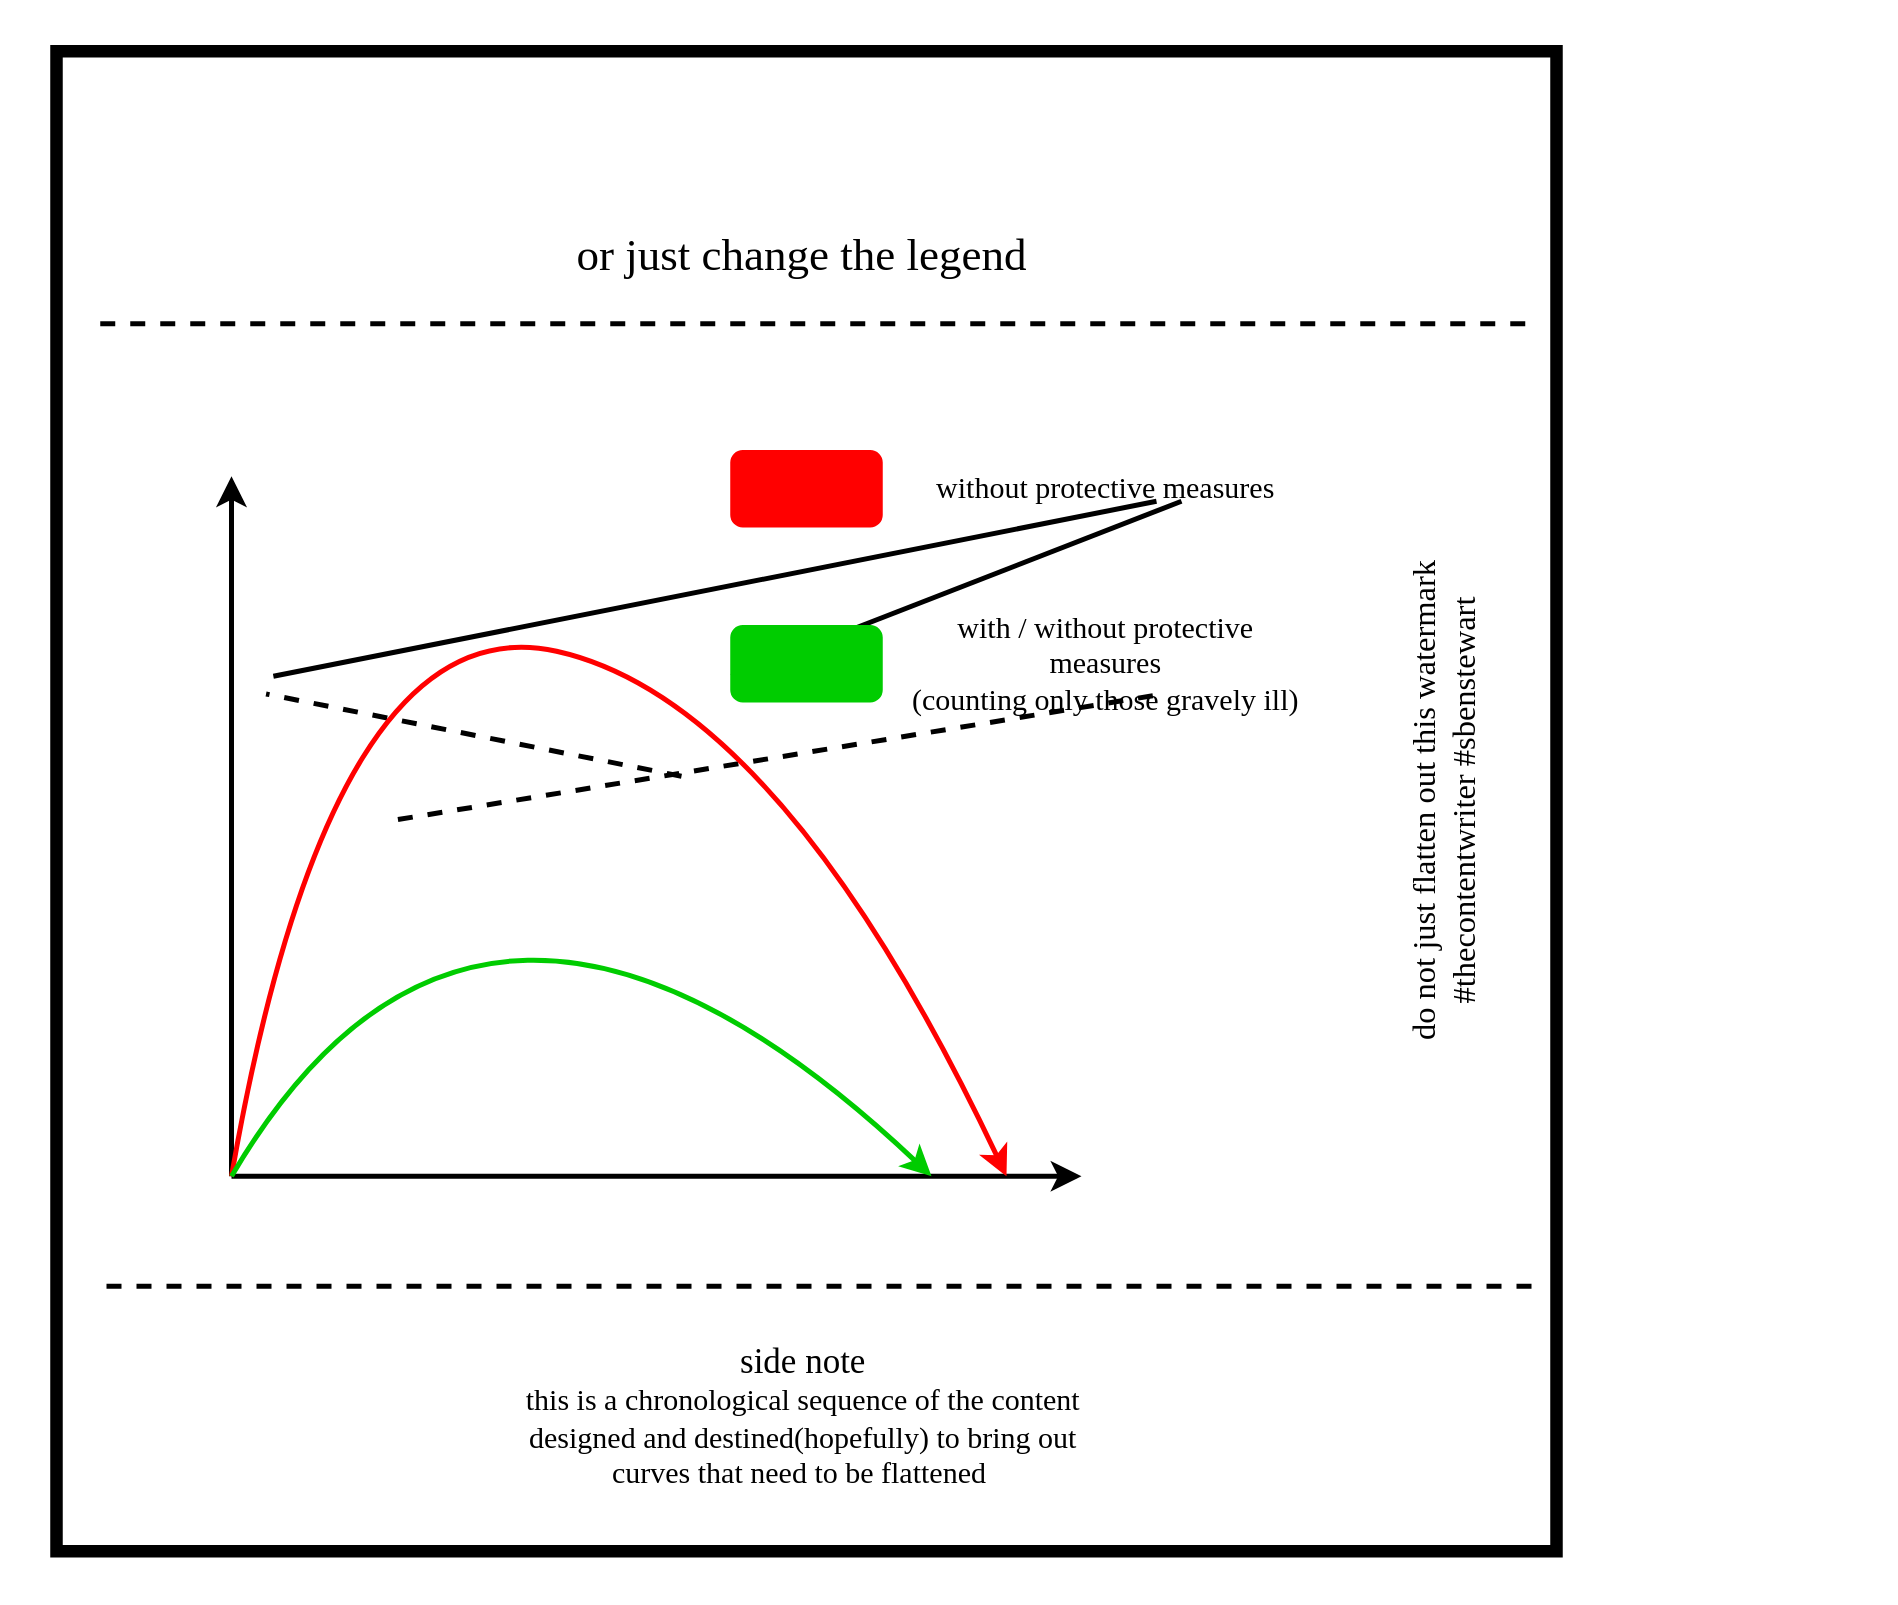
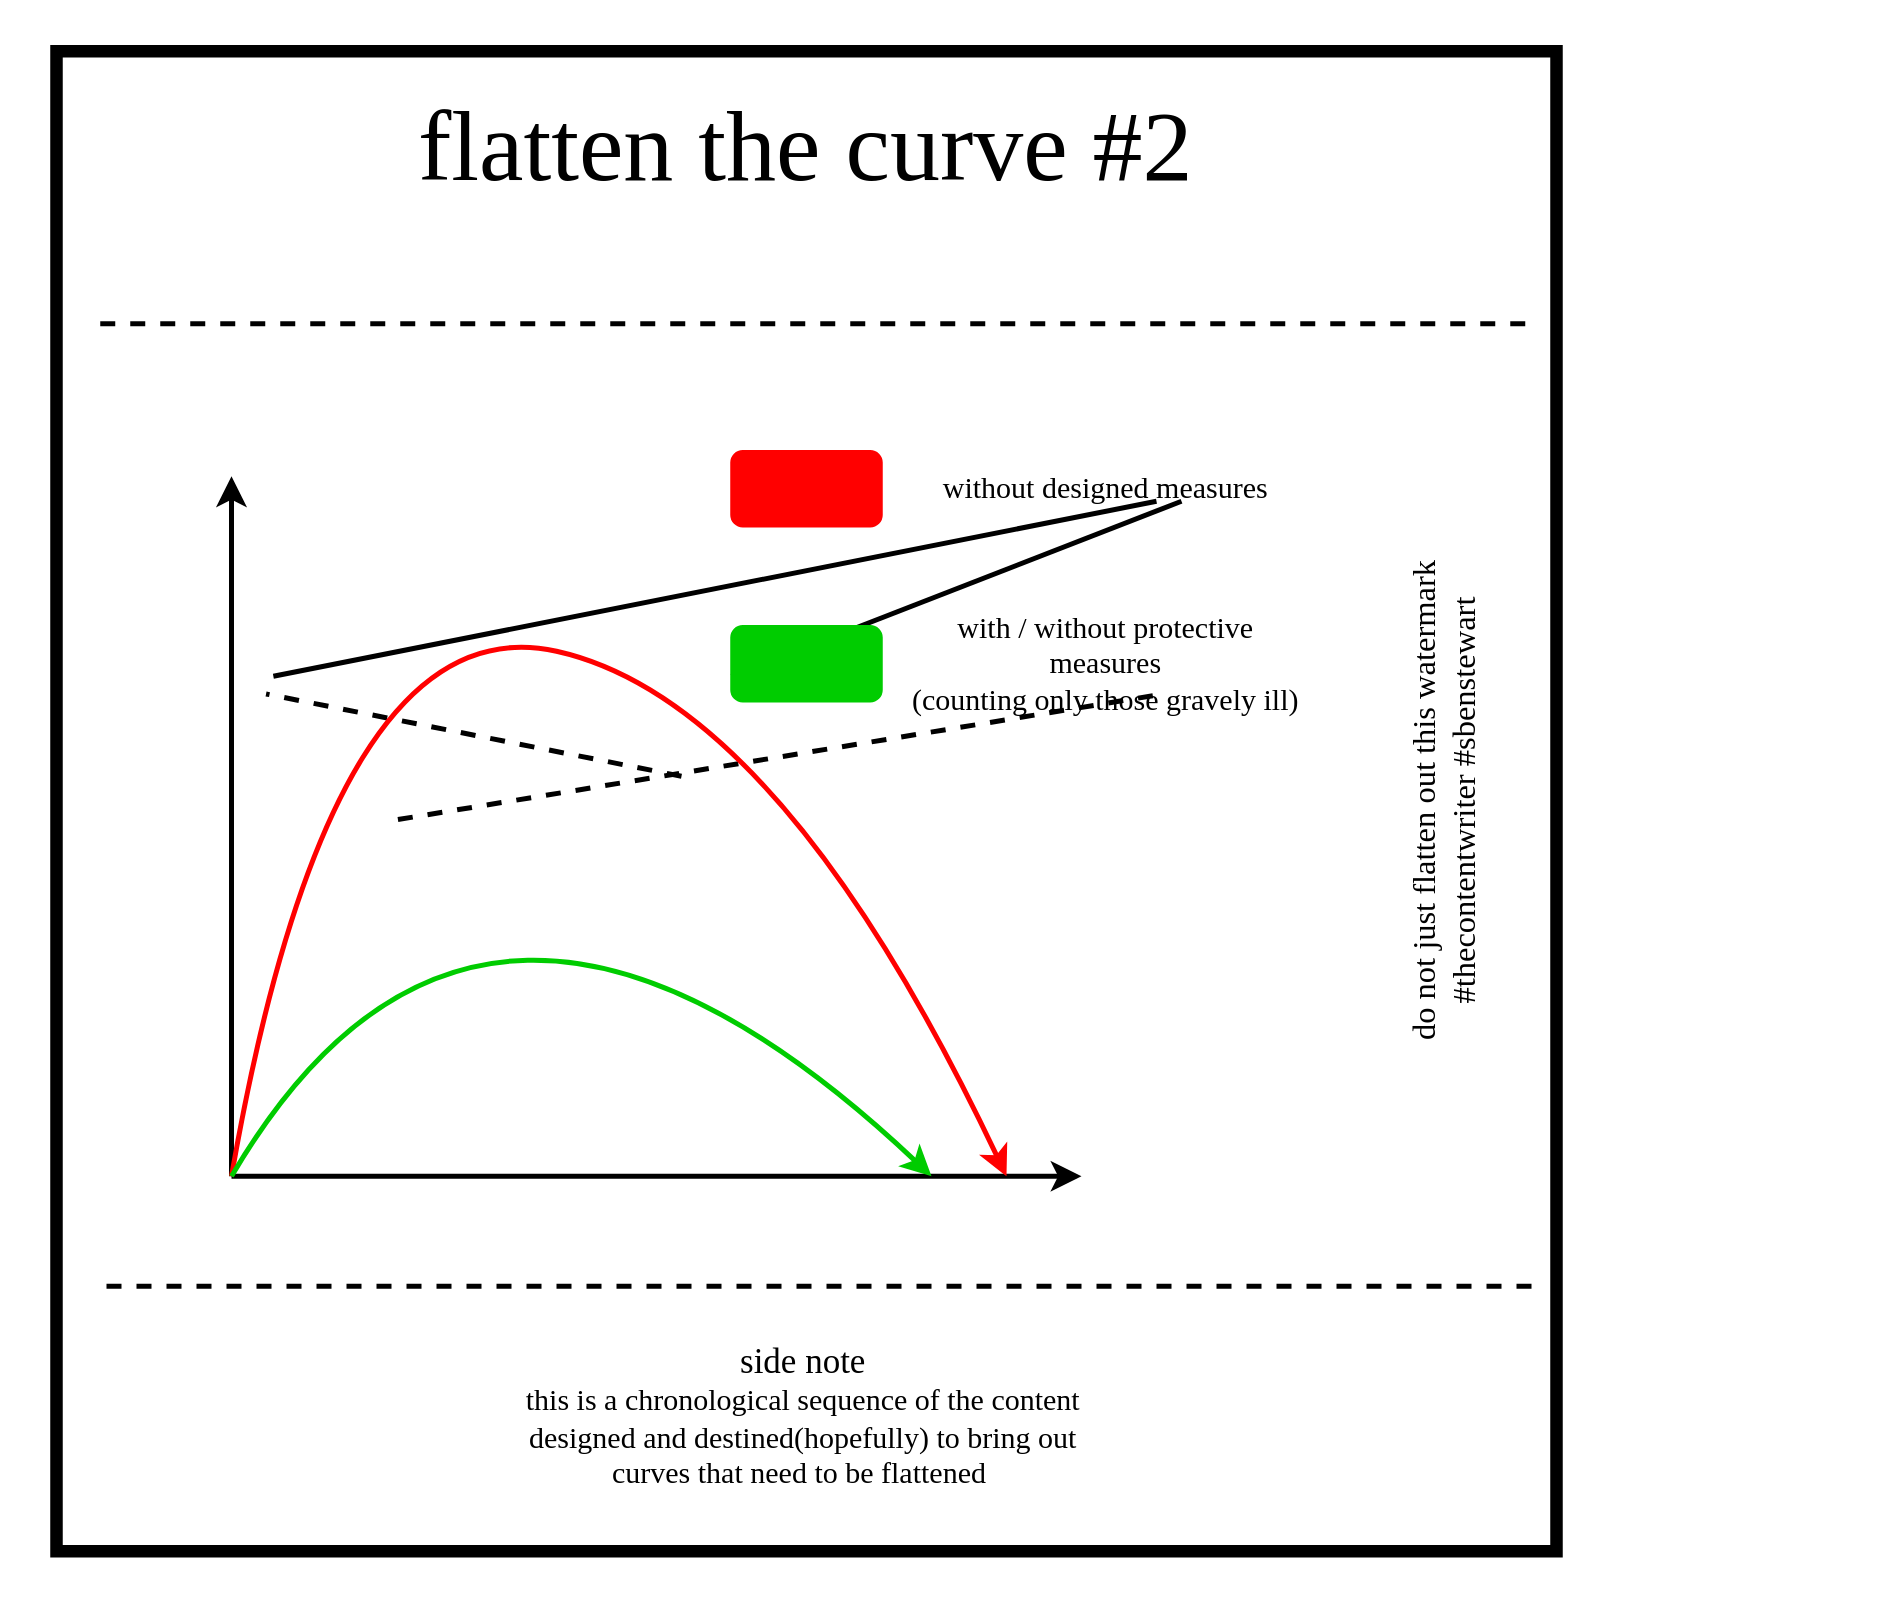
+ <mxCell id="3" value="&lt;font&gt;&lt;span style=&quot;font-size: 40px&quot;&gt;flatten the curve #2&lt;/span&gt;&lt;br&gt;&lt;/font&gt;" style="text;html=1;strokeColor=none;fillColor=none;align=center;verticalAlign=middle;whiteSpace=wrap;rounded=0;fontFamily=xkcd;" parent="1" vertex="1"><mxGeometry x="37" y="48" width="570" height="20" as="geometry" /></mxCell>
- <mxCell id="4" value="&lt;font&gt;&lt;span style=&quot;font-size: 18px&quot;&gt;or just change the legend&lt;/span&gt;&lt;br&gt;&lt;/font&gt;" style="text;html=1;strokeColor=none;fillColor=none;align=center;verticalAlign=middle;whiteSpace=wrap;rounded=0;fontFamily=xkcd;" parent="1" vertex="1"><mxGeometry x="61.25" y="92" width="518.5" height="20" as="geometry" /></mxCell>
- <mxCell id="19" value="without protective measures" style="text;html=1;strokeColor=none;fillColor=none;align=center;verticalAlign=middle;whiteSpace=wrap;rounded=0;fontFamily=xkcd;" vertex="1" parent="1"><mxGeometry x="362" y="185" width="160" height="20" as="geometry" /></mxCell>
+ <mxCell id="19" value="without designed measures" style="text;html=1;strokeColor=none;fillColor=none;align=center;verticalAlign=middle;whiteSpace=wrap;rounded=0;fontFamily=xkcd;" vertex="1" parent="1"><mxGeometry x="362" y="185" width="160" height="20" as="geometry" /></mxCell>
